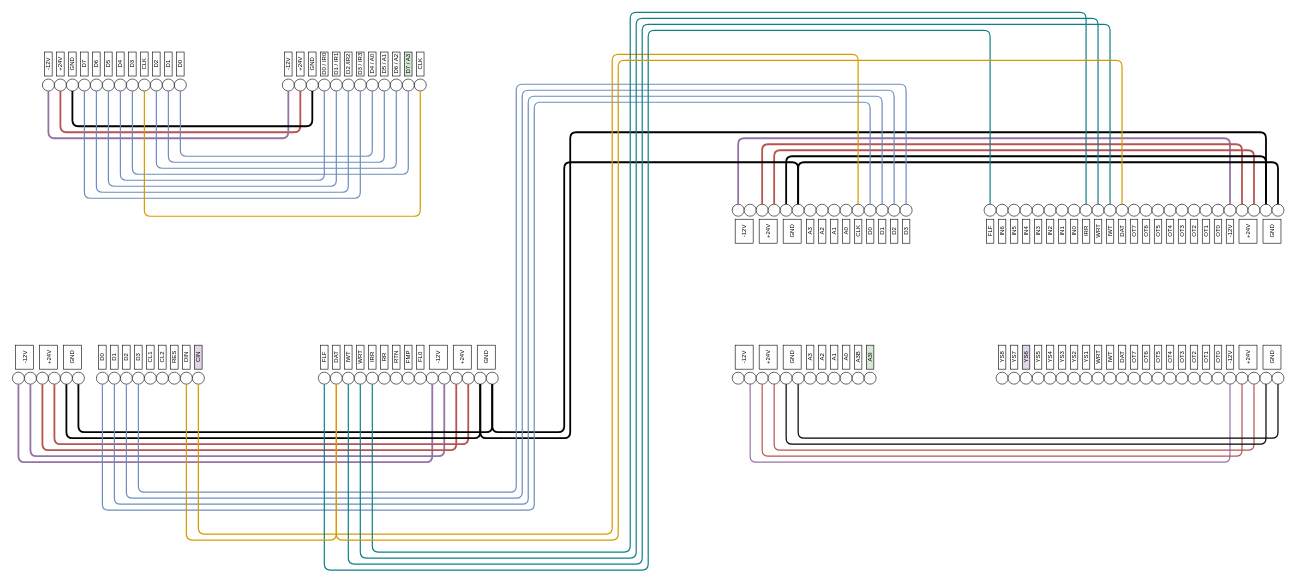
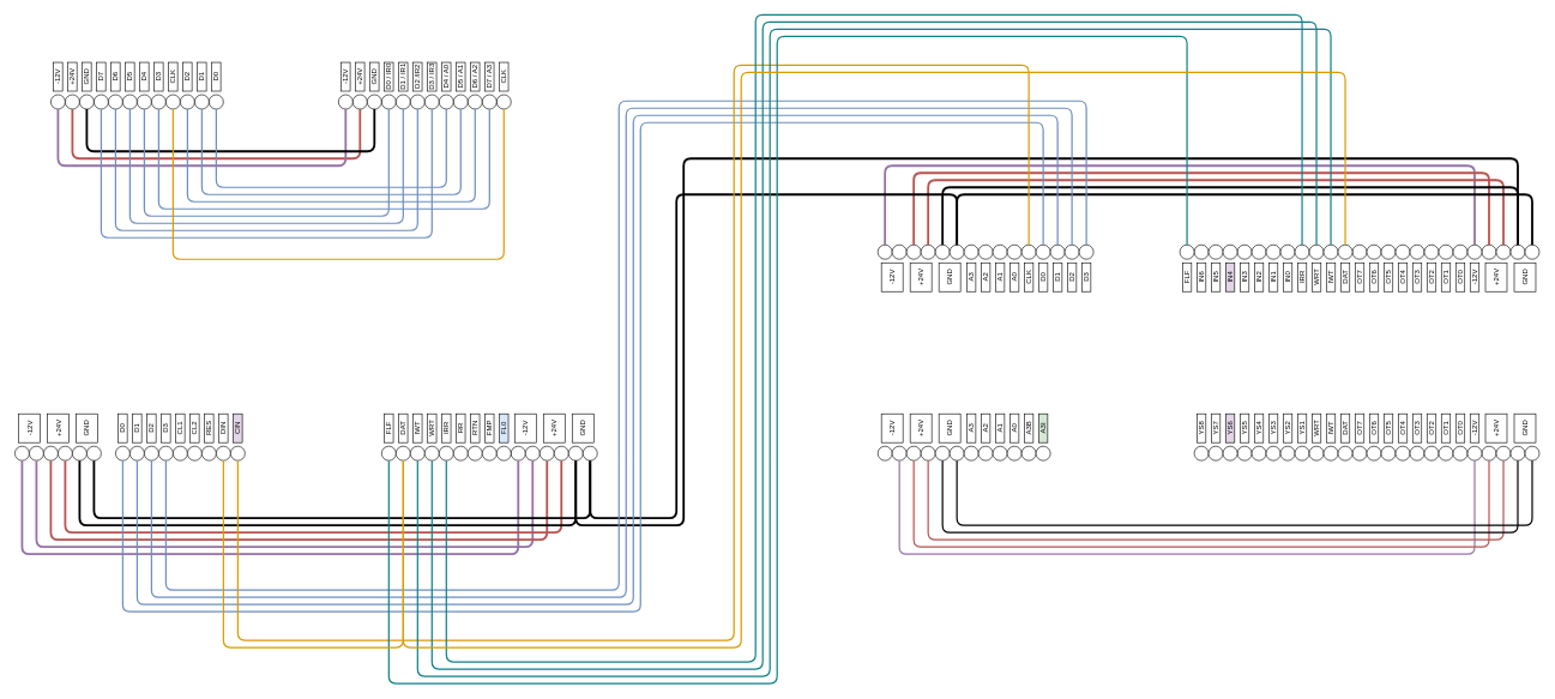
- <mxCell id="268" value="D7 / A3" style="rounded=0;whiteSpace=wrap;html=1;rotation=-90;fontSize=10;fillColor=#d5e8d4;" vertex="1" parent="1"><mxGeometry x="660" y="100" width="40" height="12.5" as="geometry" /></mxCell>
+ <mxCell id="268" value="D7 / A3" style="rounded=0;whiteSpace=wrap;html=1;rotation=-90;fontSize=10;" vertex="1" parent="1"><mxGeometry x="660" y="100" width="40" height="12.5" as="geometry" /></mxCell>
- <mxCell id="195" value="IN4" style="rounded=0;whiteSpace=wrap;html=1;rotation=-90;fontSize=10;" parent="1" vertex="1"><mxGeometry x="1690" y="378.75" width="40" height="12.5" as="geometry" /></mxCell>
+ <mxCell id="195" value="IN4" style="rounded=0;whiteSpace=wrap;html=1;rotation=-90;fontSize=10;fillColor=#e1d5e7;" parent="1" vertex="1"><mxGeometry x="1690" y="378.75" width="40" height="12.5" as="geometry" /></mxCell>
- <mxCell id="55" value="FL0" style="rounded=0;whiteSpace=wrap;html=1;rotation=-90;fontSize=10;" parent="1" vertex="1"><mxGeometry x="680" y="588.75" width="40" height="12.5" as="geometry" /></mxCell>
+ <mxCell id="55" value="FL0" style="rounded=0;whiteSpace=wrap;html=1;rotation=-90;fontSize=10;fillColor=#dae8fc;" parent="1" vertex="1"><mxGeometry x="680" y="588.75" width="40" height="12.5" as="geometry" /></mxCell>
